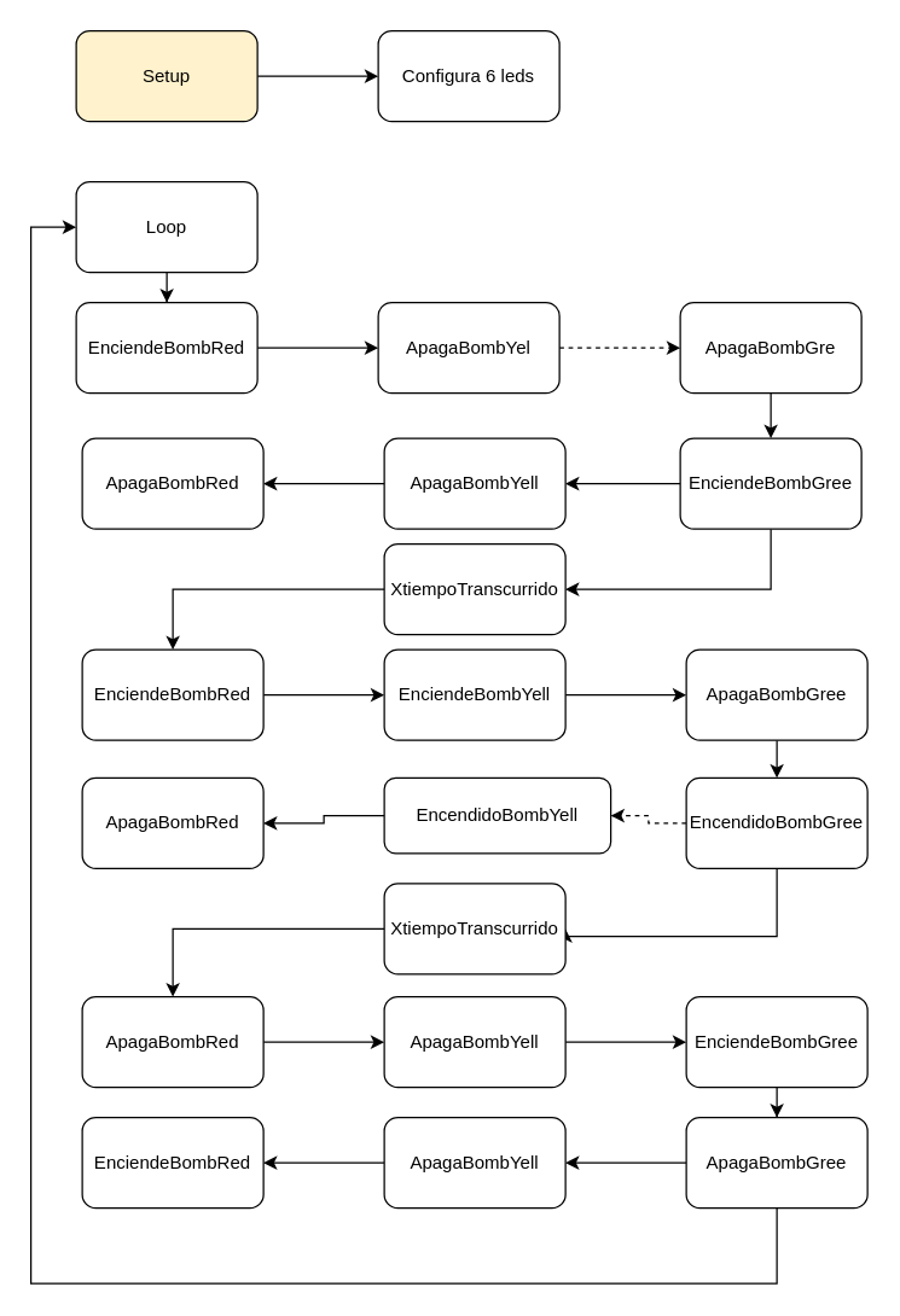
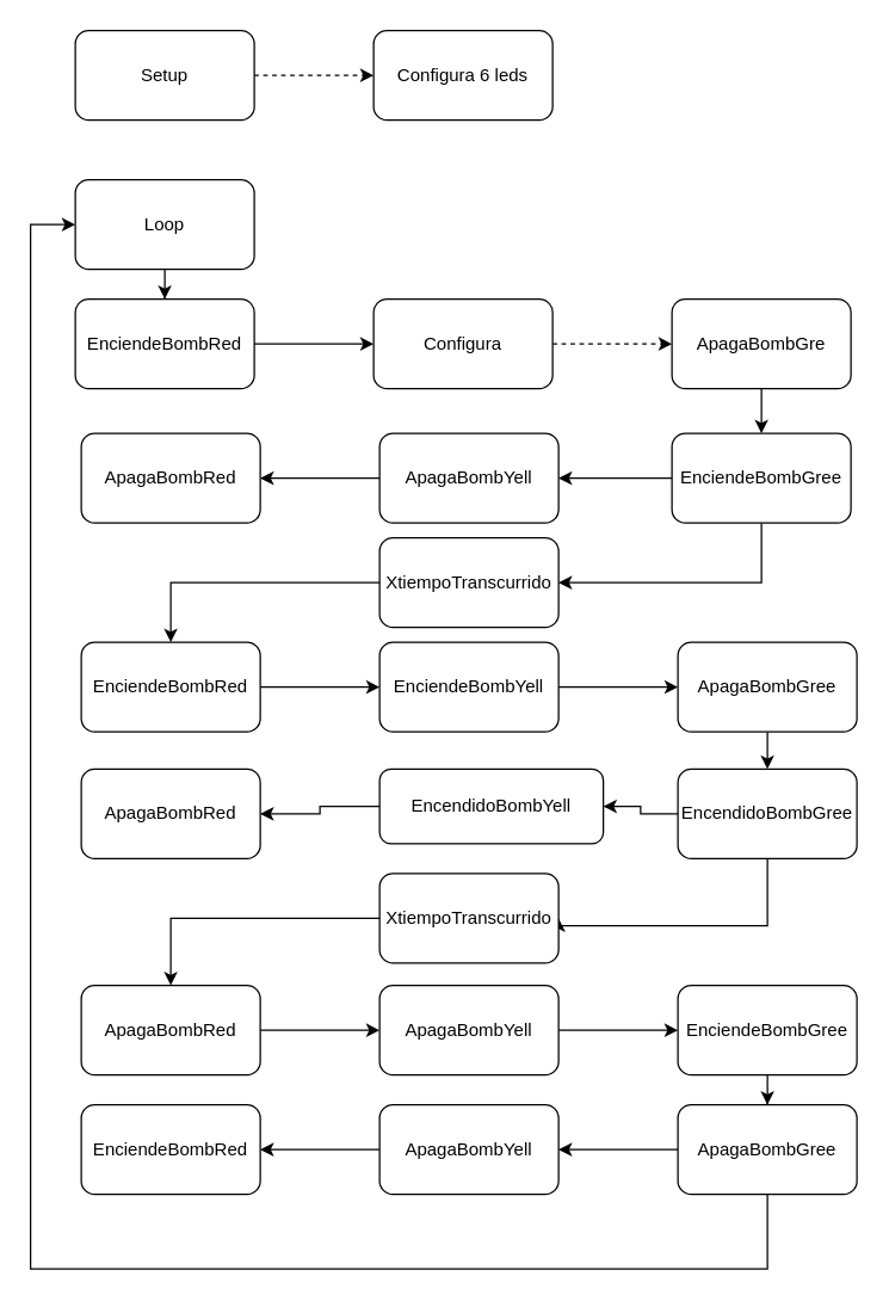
- <mxCell id="7" value="Setup" style="rounded=1;whiteSpace=wrap;html=1;fillColor=#fff2cc;" parent="1" vertex="1"><mxGeometry x="50" y="20" width="120" height="60" as="geometry" /></mxCell>
+ <mxCell id="7" value="Setup" style="rounded=1;whiteSpace=wrap;html=1;" parent="1" vertex="1"><mxGeometry x="50" y="20" width="120" height="60" as="geometry" /></mxCell>
- <mxCell id="6" value="" style="edgeStyle=orthogonalEdgeStyle;rounded=0;orthogonalLoop=1;jettySize=auto;html=1;" parent="1" source="7" target="8" edge="1"><mxGeometry relative="1" as="geometry" /></mxCell>
+ <mxCell id="6" value="" style="edgeStyle=orthogonalEdgeStyle;rounded=0;orthogonalLoop=1;jettySize=auto;html=1;dashed=1;" parent="1" source="7" target="8" edge="1"><mxGeometry relative="1" as="geometry" /></mxCell>
- <mxCell id="10" value="ApagaBombYel" style="whiteSpace=wrap;html=1;rounded=1;" parent="1" vertex="1"><mxGeometry x="250" y="200" width="120" height="60" as="geometry" /></mxCell>
+ <mxCell id="10" value="Configura" style="whiteSpace=wrap;html=1;rounded=1;" parent="1" vertex="1"><mxGeometry x="250" y="200" width="120" height="60" as="geometry" /></mxCell>
- <mxCell id="29" value="" style="edgeStyle=orthogonalEdgeStyle;rounded=0;orthogonalLoop=1;jettySize=auto;html=1;dashed=1;" parent="1" source="32" target="30" edge="1"><mxGeometry relative="1" as="geometry" /></mxCell>
+ <mxCell id="29" value="" style="edgeStyle=orthogonalEdgeStyle;rounded=0;orthogonalLoop=1;jettySize=auto;html=1;" parent="1" source="32" target="30" edge="1"><mxGeometry relative="1" as="geometry" /></mxCell>
